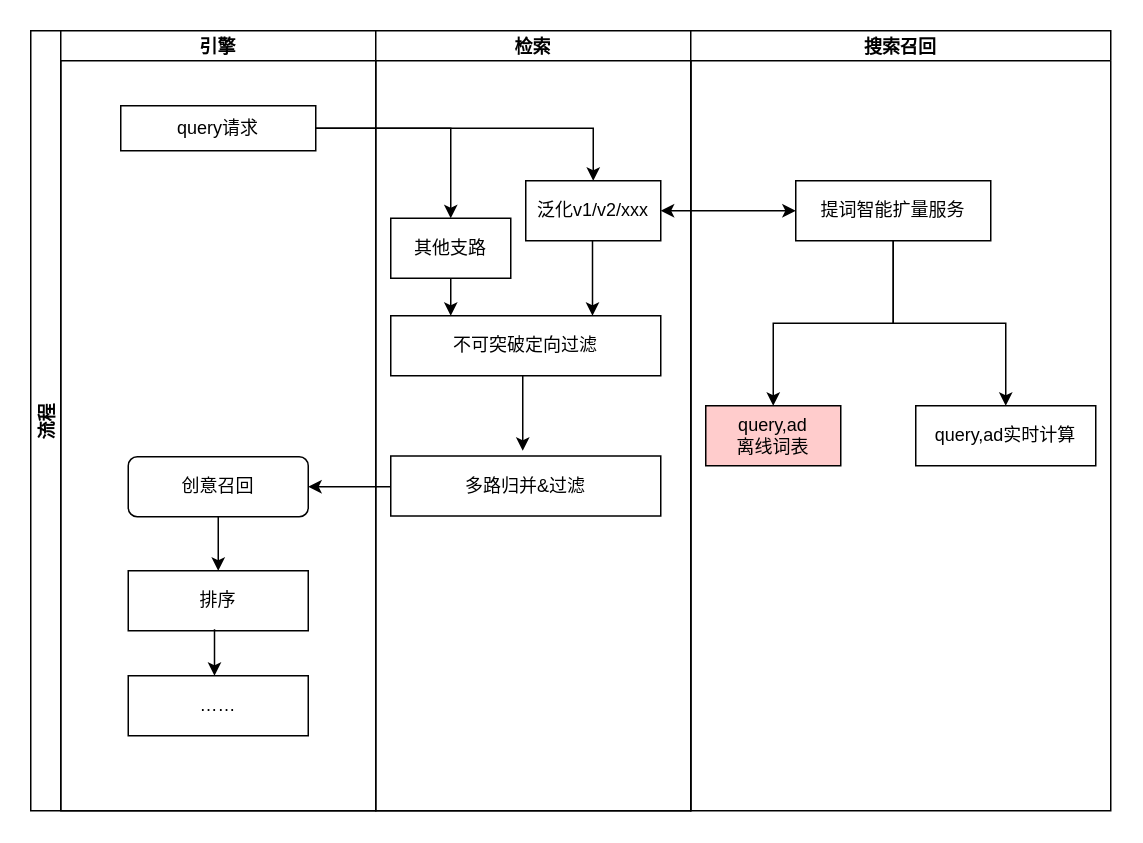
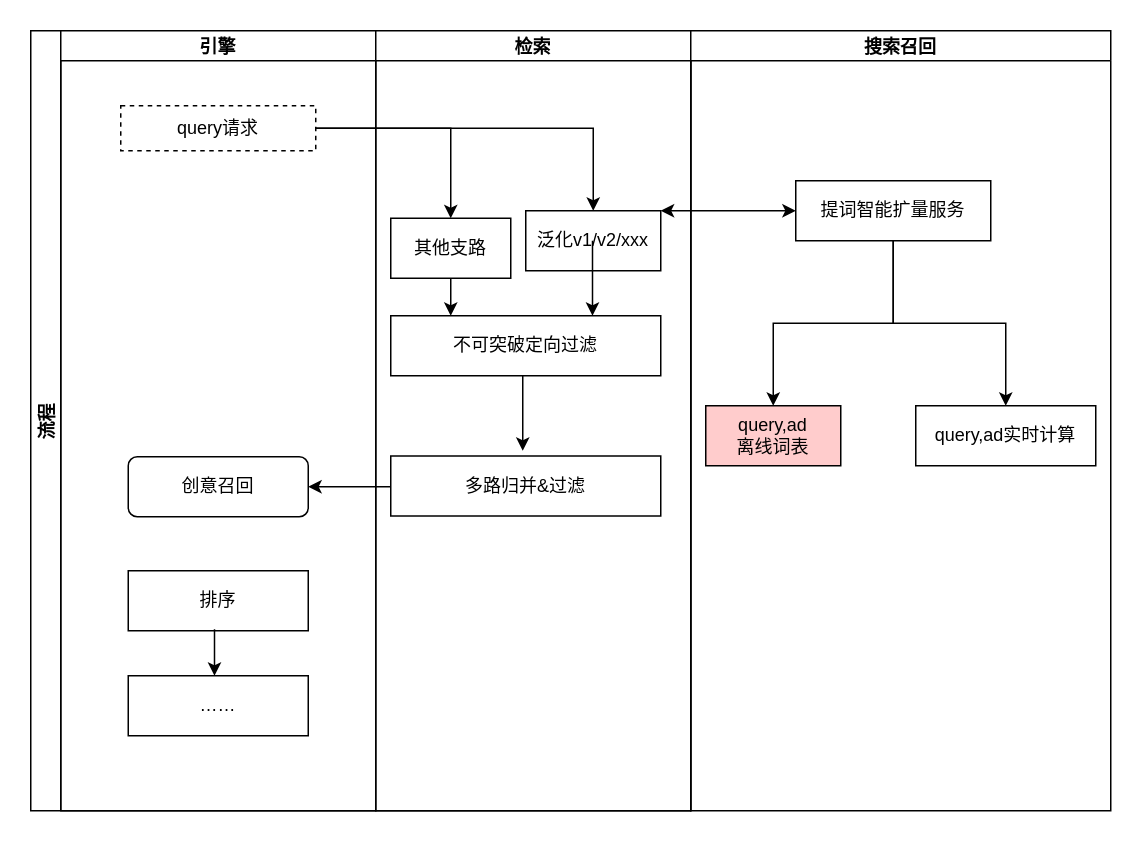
- <mxCell id="4" value="query请求" style="rounded=0;whiteSpace=wrap;html=1;" vertex="1" parent="3"><mxGeometry x="40" y="50" width="130" height="30" as="geometry" /></mxCell>
+ <mxCell id="4" value="query请求" style="rounded=0;whiteSpace=wrap;html=1;dashed=1;" vertex="1" parent="3"><mxGeometry x="40" y="50" width="130" height="30" as="geometry" /></mxCell>
- <mxCell id="13" value="泛化v1/v2/xxx" style="rounded=0;whiteSpace=wrap;html=1;" vertex="1" parent="10"><mxGeometry x="100" y="100" width="90" height="40" as="geometry" /></mxCell>
+ <mxCell id="13" value="泛化v1/v2/xxx" style="rounded=0;whiteSpace=wrap;html=1;" vertex="1" parent="10"><mxGeometry x="100" y="120" width="90" height="40" as="geometry" /></mxCell>
- <mxCell id="8" value="" style="endArrow=classic;html=1;rounded=0;entryX=0.5;entryY=0;entryDx=0;entryDy=0;exitX=0.5;exitY=1;exitDx=0;exitDy=0;" edge="1" parent="3" source="5" target="6"><mxGeometry width="50" height="50" relative="1" as="geometry"><mxPoint x="100" y="324" as="sourcePoint" /><mxPoint x="150" y="274" as="targetPoint" /></mxGeometry></mxCell>
